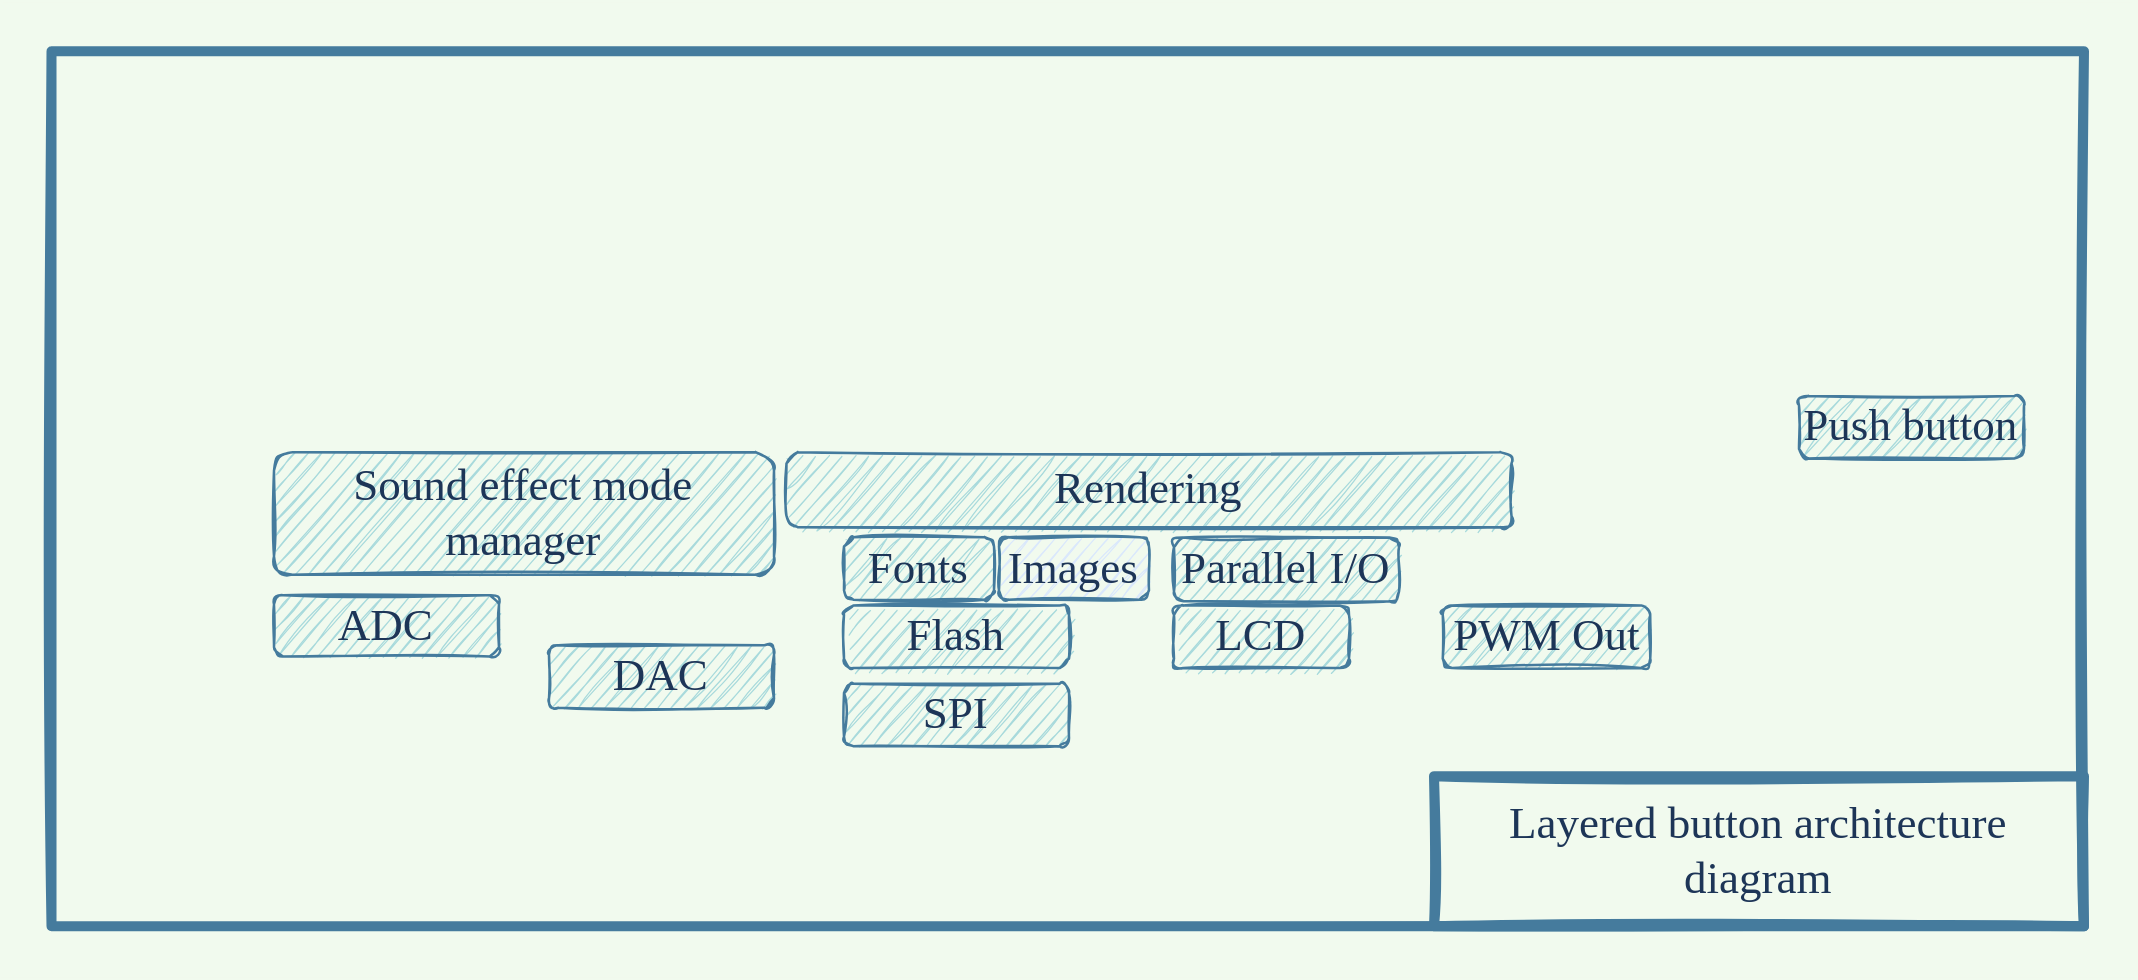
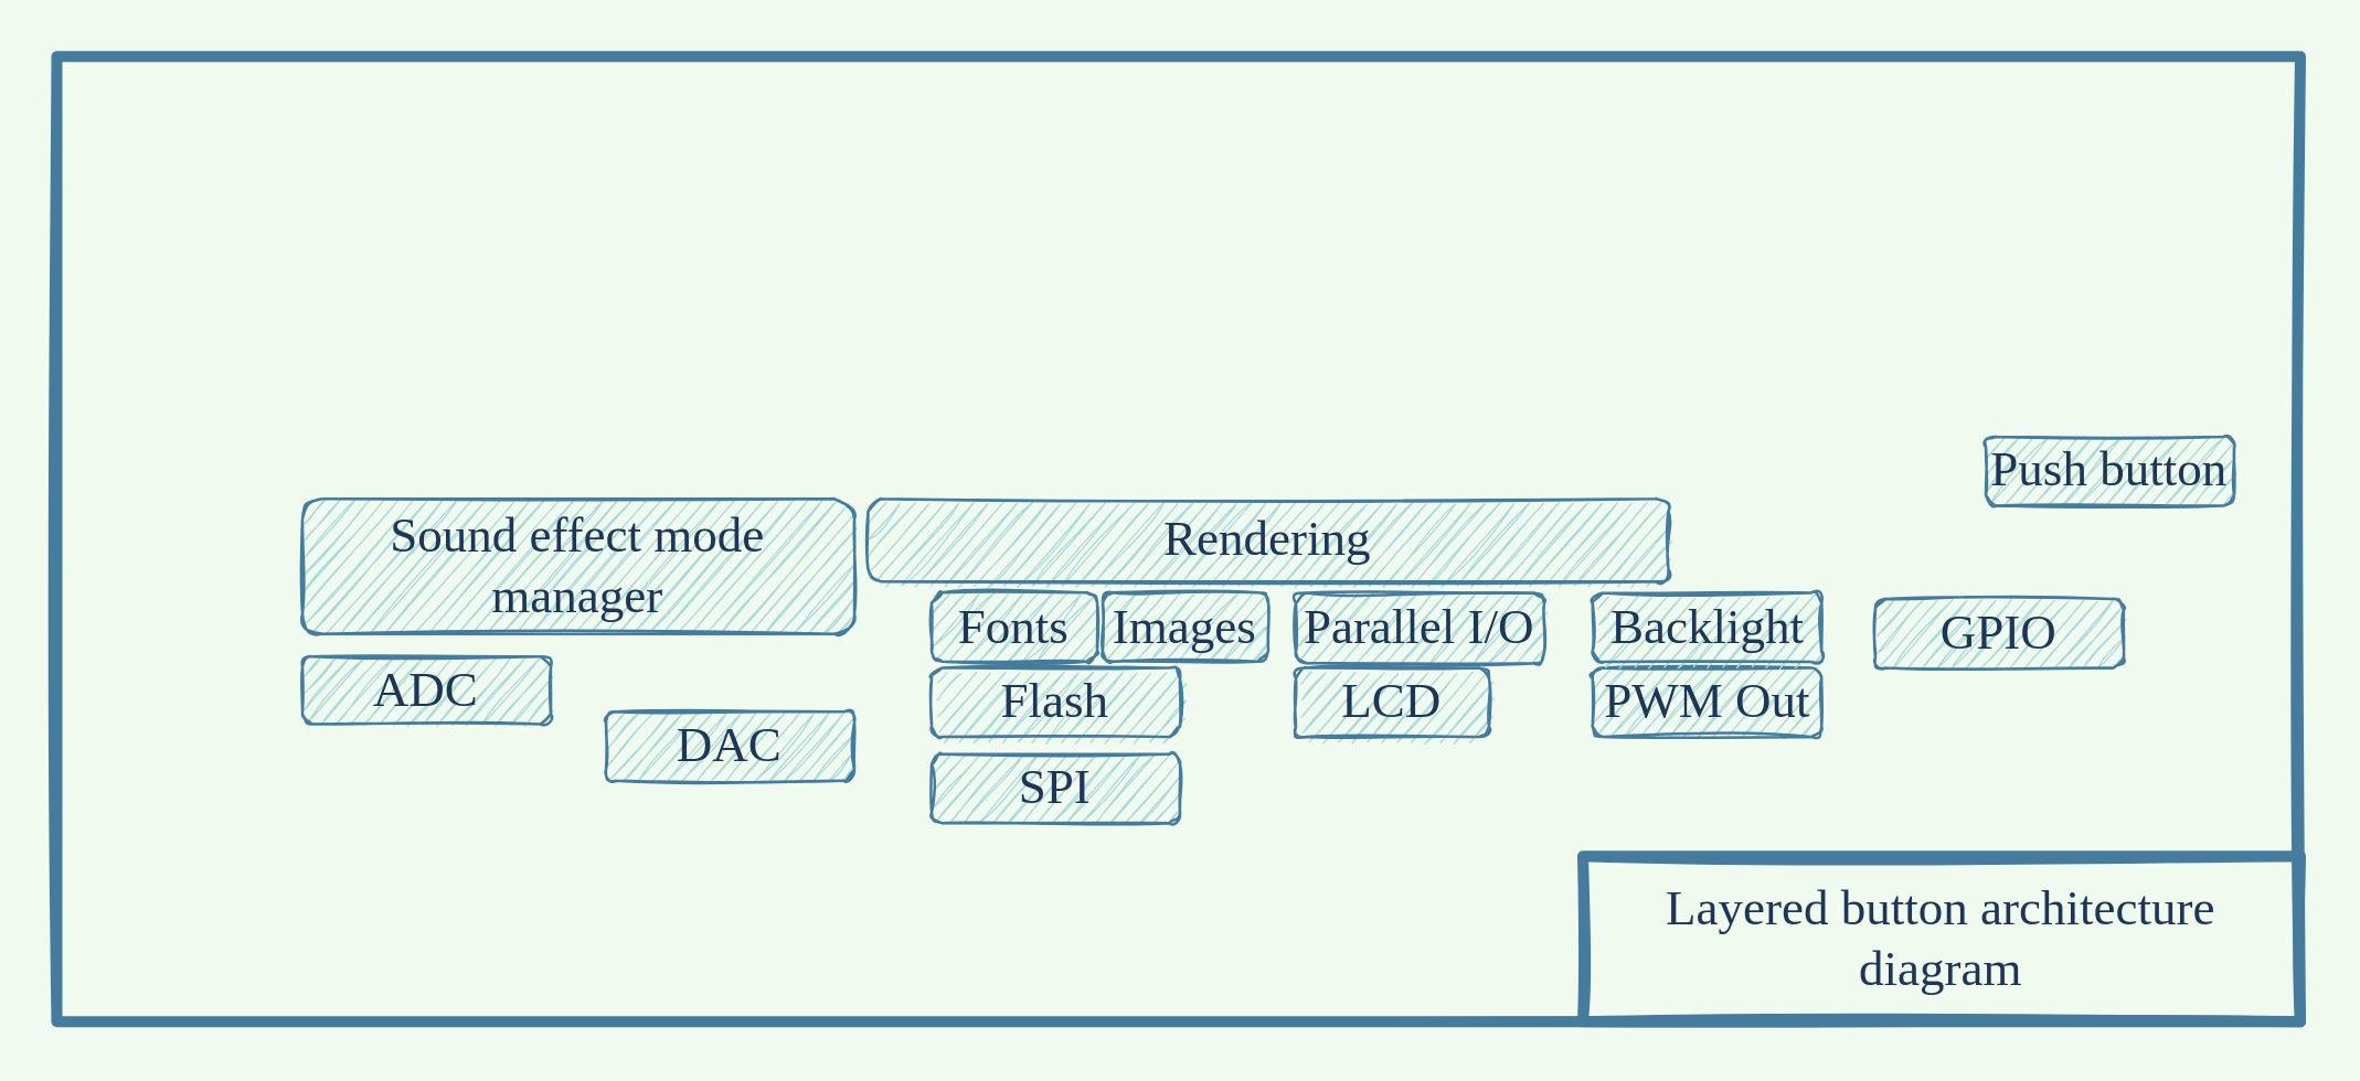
- <mxCell id="15" value="&lt;font face=&quot;Computer Modern&quot; style=&quot;font-size: 18px&quot;&gt;Images&lt;/font&gt;" style="rounded=1;whiteSpace=wrap;html=1;fillColor=#dae8fc;strokeColor=#457B9D;fontColor=#1D3557;sketch=1;" vertex="1" parent="1"><mxGeometry x="399" y="214.36" width="60" height="25" as="geometry" /></mxCell>
+ <mxCell id="15" value="&lt;font face=&quot;Computer Modern&quot; style=&quot;font-size: 18px&quot;&gt;Images&lt;/font&gt;" style="rounded=1;whiteSpace=wrap;html=1;fillColor=#A8DADC;strokeColor=#457B9D;fontColor=#1D3557;sketch=1;" vertex="1" parent="1"><mxGeometry x="399" y="214.36" width="60" height="25" as="geometry" /></mxCell>
+ <mxCell id="11" value="&lt;font face=&quot;Computer Modern&quot;&gt;&lt;span style=&quot;font-size: 18px&quot;&gt;Backlight&lt;/span&gt;&lt;/font&gt;" style="rounded=1;whiteSpace=wrap;html=1;fillColor=#A8DADC;strokeColor=#457B9D;fontColor=#1D3557;sketch=1;" vertex="1" parent="1"><mxGeometry x="576.5" y="214.48" width="83" height="25" as="geometry" /></mxCell>
+ <mxCell id="7" value="&lt;font face=&quot;Computer Modern&quot;&gt;&lt;span style=&quot;font-size: 18px&quot;&gt;GPIO&lt;/span&gt;&lt;/font&gt;" style="rounded=1;whiteSpace=wrap;html=1;fillColor=#A8DADC;strokeColor=#457B9D;fontColor=#1D3557;sketch=1;" vertex="1" parent="1"><mxGeometry x="679" y="216.72" width="90" height="25" as="geometry" /></mxCell>
